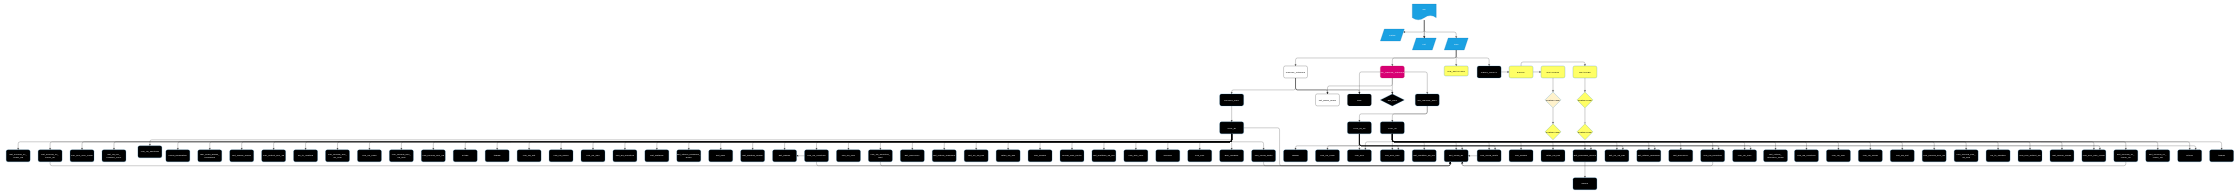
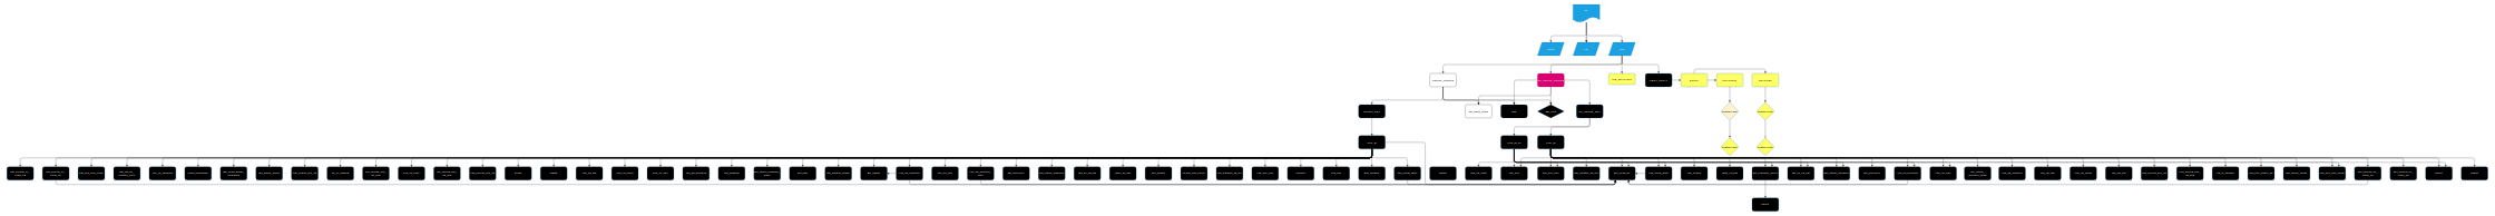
- <mxCell id="8" value="Setup" style="shape=parallelogram;perimeter=parallelogramPerimeter;whiteSpace=wrap;html=1;fixedSize=1;fillColor=#1ba1e2;strokeColor=#006EAF;fontColor=#ffffff;" parent="1" vertex="1"><mxGeometry x="6905" y="145" width="120" height="60" as="geometry" /></mxCell>
+ <mxCell id="8" value="Setup" style="shape=parallelogram;perimeter=parallelogramPerimeter;whiteSpace=wrap;html=1;fixedSize=1;fillColor=#1ba1e2;strokeColor=#006EAF;fontColor=#ffffff;" parent="1" vertex="1"><mxGeometry x="6905" y="190" width="120" height="60" as="geometry" /></mxCell>
- <mxCell id="86" style="edgeStyle=orthogonalEdgeStyle;html=1;exitX=0.5;exitY=1;exitDx=0;exitDy=0;" parent="1" source="87" target="123" edge="1"><mxGeometry relative="1" as="geometry"><Array as="points"><mxPoint x="6800" y="730" /><mxPoint x="6480" y="730" /></Array></mxGeometry></mxCell>
- <mxCell id="207" value="cup_up_lightning" style="whiteSpace=wrap;html=1;fillColor=#000000;strokeColor=#006EAF;fontColor=#ffffff;rounded=1;" parent="1" vertex="1"><mxGeometry x="680" y="730" width="120" height="60" as="geometry" /></mxCell>
+ <mxCell id="207" value="cup_up_lightning" style="whiteSpace=wrap;html=1;fillColor=#000000;strokeColor=#006EAF;fontColor=#ffffff;rounded=1;" parent="1" vertex="1"><mxGeometry x="660" y="750" width="120" height="60" as="geometry" /></mxCell>
